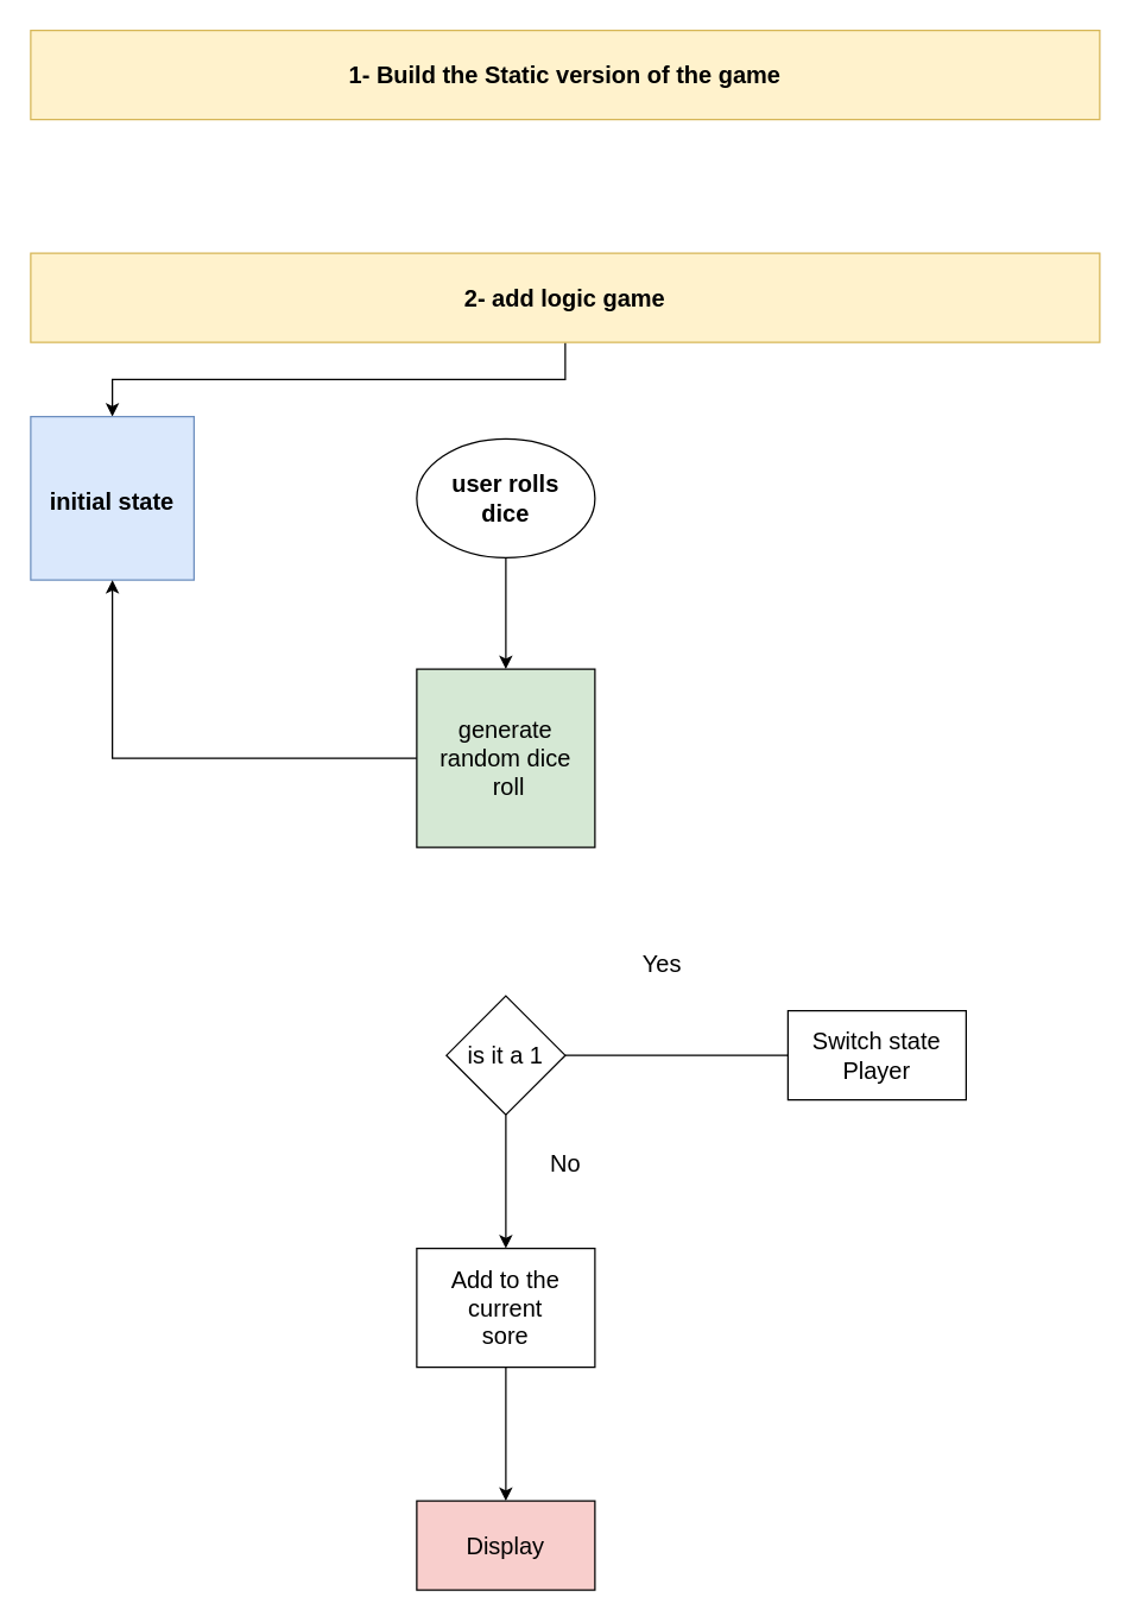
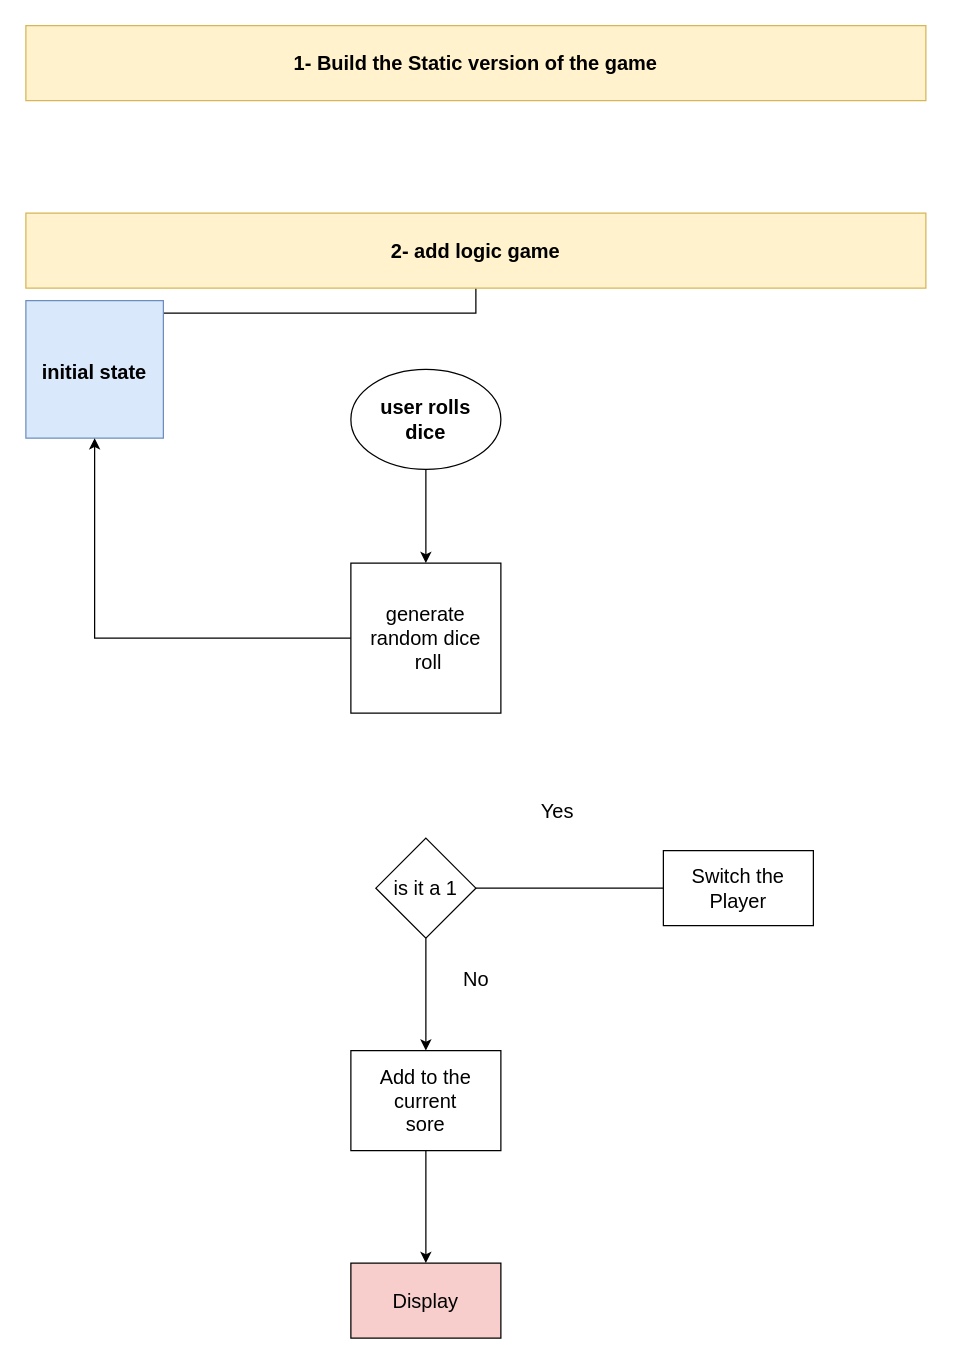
- <mxCell id="5" value="&lt;h1&gt;&lt;b&gt;&lt;font style=&quot;font-size: 16px;&quot;&gt;initial state&lt;/font&gt;&lt;/b&gt;&lt;/h1&gt;" style="whiteSpace=wrap;html=1;aspect=fixed;fillColor=#dae8fc;strokeColor=#6c8ebf;" vertex="1" parent="1"><mxGeometry x="20" y="280" width="110" height="110" as="geometry" /></mxCell>
+ <mxCell id="5" value="&lt;h1&gt;&lt;b&gt;&lt;font style=&quot;font-size: 16px;&quot;&gt;initial state&lt;/font&gt;&lt;/b&gt;&lt;/h1&gt;" style="whiteSpace=wrap;html=1;aspect=fixed;fillColor=#dae8fc;strokeColor=#6c8ebf;" vertex="1" parent="1"><mxGeometry x="20" y="240" width="110" height="110" as="geometry" /></mxCell>
- <mxCell id="9" value="&lt;font style=&quot;font-size: 16px;&quot;&gt;generate random dice&lt;br&gt;&amp;nbsp;roll&lt;/font&gt;" style="whiteSpace=wrap;html=1;aspect=fixed;fillColor=#d5e8d4;" vertex="1" parent="1"><mxGeometry x="280" y="450" width="120" height="120" as="geometry" /></mxCell>
+ <mxCell id="9" value="&lt;font style=&quot;font-size: 16px;&quot;&gt;generate random dice&lt;br&gt;&amp;nbsp;roll&lt;/font&gt;" style="whiteSpace=wrap;html=1;aspect=fixed;" vertex="1" parent="1"><mxGeometry x="280" y="450" width="120" height="120" as="geometry" /></mxCell>
- <mxCell id="17" value="Switch state Player" style="whiteSpace=wrap;html=1;fontSize=16;" vertex="1" parent="1"><mxGeometry x="530" y="680" width="120" height="60" as="geometry" /></mxCell>
+ <mxCell id="17" value="Switch the Player" style="whiteSpace=wrap;html=1;fontSize=16;" vertex="1" parent="1"><mxGeometry x="530" y="680" width="120" height="60" as="geometry" /></mxCell>
